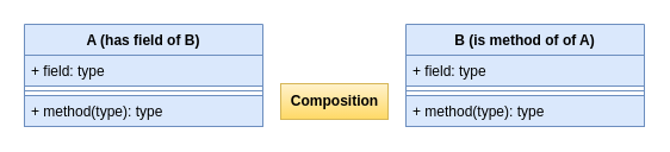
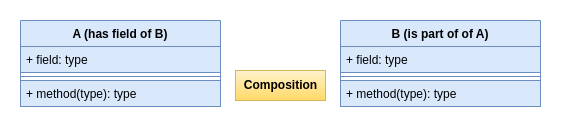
- <mxCell id="2" value="B (is method of of A)" style="swimlane;fontStyle=1;align=center;verticalAlign=top;childLayout=stackLayout;horizontal=1;startSize=26;horizontalStack=0;resizeParent=1;resizeParentMax=0;resizeLast=0;collapsible=1;marginBottom=0;fillColor=#dae8fc;strokeColor=#6c8ebf;" parent="1" vertex="1"><mxGeometry x="340" y="20" width="200" height="86" as="geometry" /></mxCell>
+ <mxCell id="2" value="B (is part of of A)" style="swimlane;fontStyle=1;align=center;verticalAlign=top;childLayout=stackLayout;horizontal=1;startSize=26;horizontalStack=0;resizeParent=1;resizeParentMax=0;resizeLast=0;collapsible=1;marginBottom=0;fillColor=#dae8fc;strokeColor=#6c8ebf;" parent="1" vertex="1"><mxGeometry x="340" y="20" width="200" height="86" as="geometry" /></mxCell>
